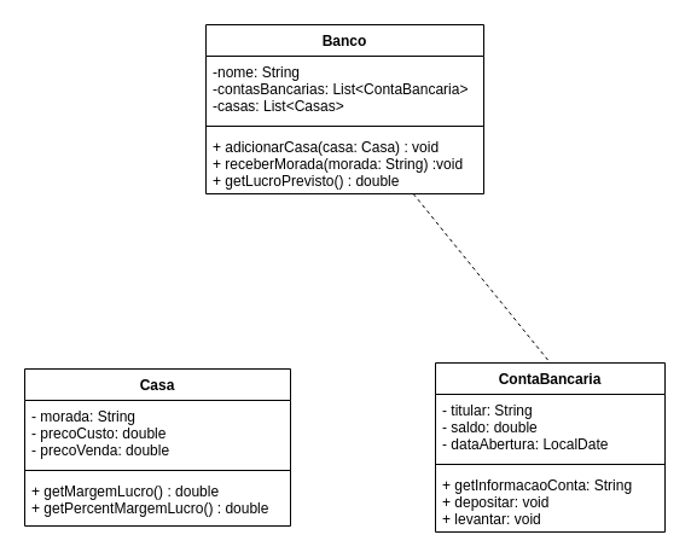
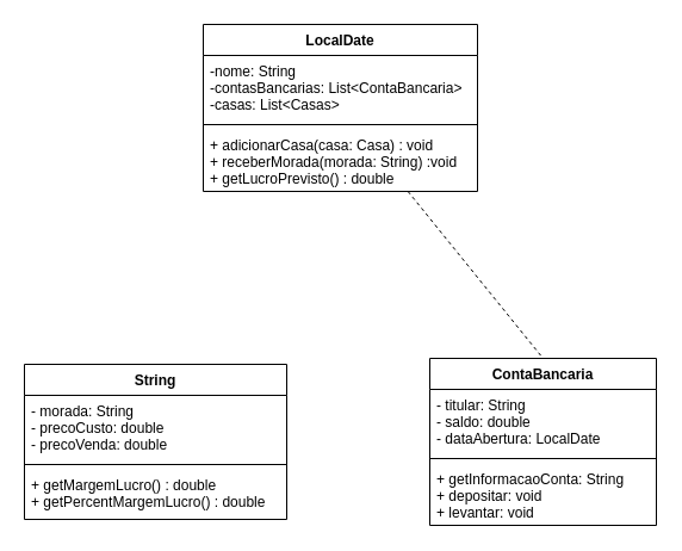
- <mxCell id="2" value="Banco" style="swimlane;fontStyle=1;align=center;verticalAlign=top;childLayout=stackLayout;horizontal=1;startSize=26;horizontalStack=0;resizeParent=1;resizeParentMax=0;resizeLast=0;collapsible=1;marginBottom=0;" parent="1" vertex="1"><mxGeometry x="170" y="20" width="230" height="140" as="geometry" /></mxCell>
+ <mxCell id="2" value="LocalDate" style="swimlane;fontStyle=1;align=center;verticalAlign=top;childLayout=stackLayout;horizontal=1;startSize=26;horizontalStack=0;resizeParent=1;resizeParentMax=0;resizeLast=0;collapsible=1;marginBottom=0;" parent="1" vertex="1"><mxGeometry x="170" y="20" width="230" height="140" as="geometry" /></mxCell>
- <mxCell id="10" value="Casa" style="swimlane;fontStyle=1;align=center;verticalAlign=top;childLayout=stackLayout;horizontal=1;startSize=26;horizontalStack=0;resizeParent=1;resizeParentMax=0;resizeLast=0;collapsible=1;marginBottom=0;" parent="1" vertex="1"><mxGeometry x="20" y="305" width="220" height="130" as="geometry" /></mxCell>
+ <mxCell id="10" value="String" style="swimlane;fontStyle=1;align=center;verticalAlign=top;childLayout=stackLayout;horizontal=1;startSize=26;horizontalStack=0;resizeParent=1;resizeParentMax=0;resizeLast=0;collapsible=1;marginBottom=0;" parent="1" vertex="1"><mxGeometry x="20" y="305" width="220" height="130" as="geometry" /></mxCell>
